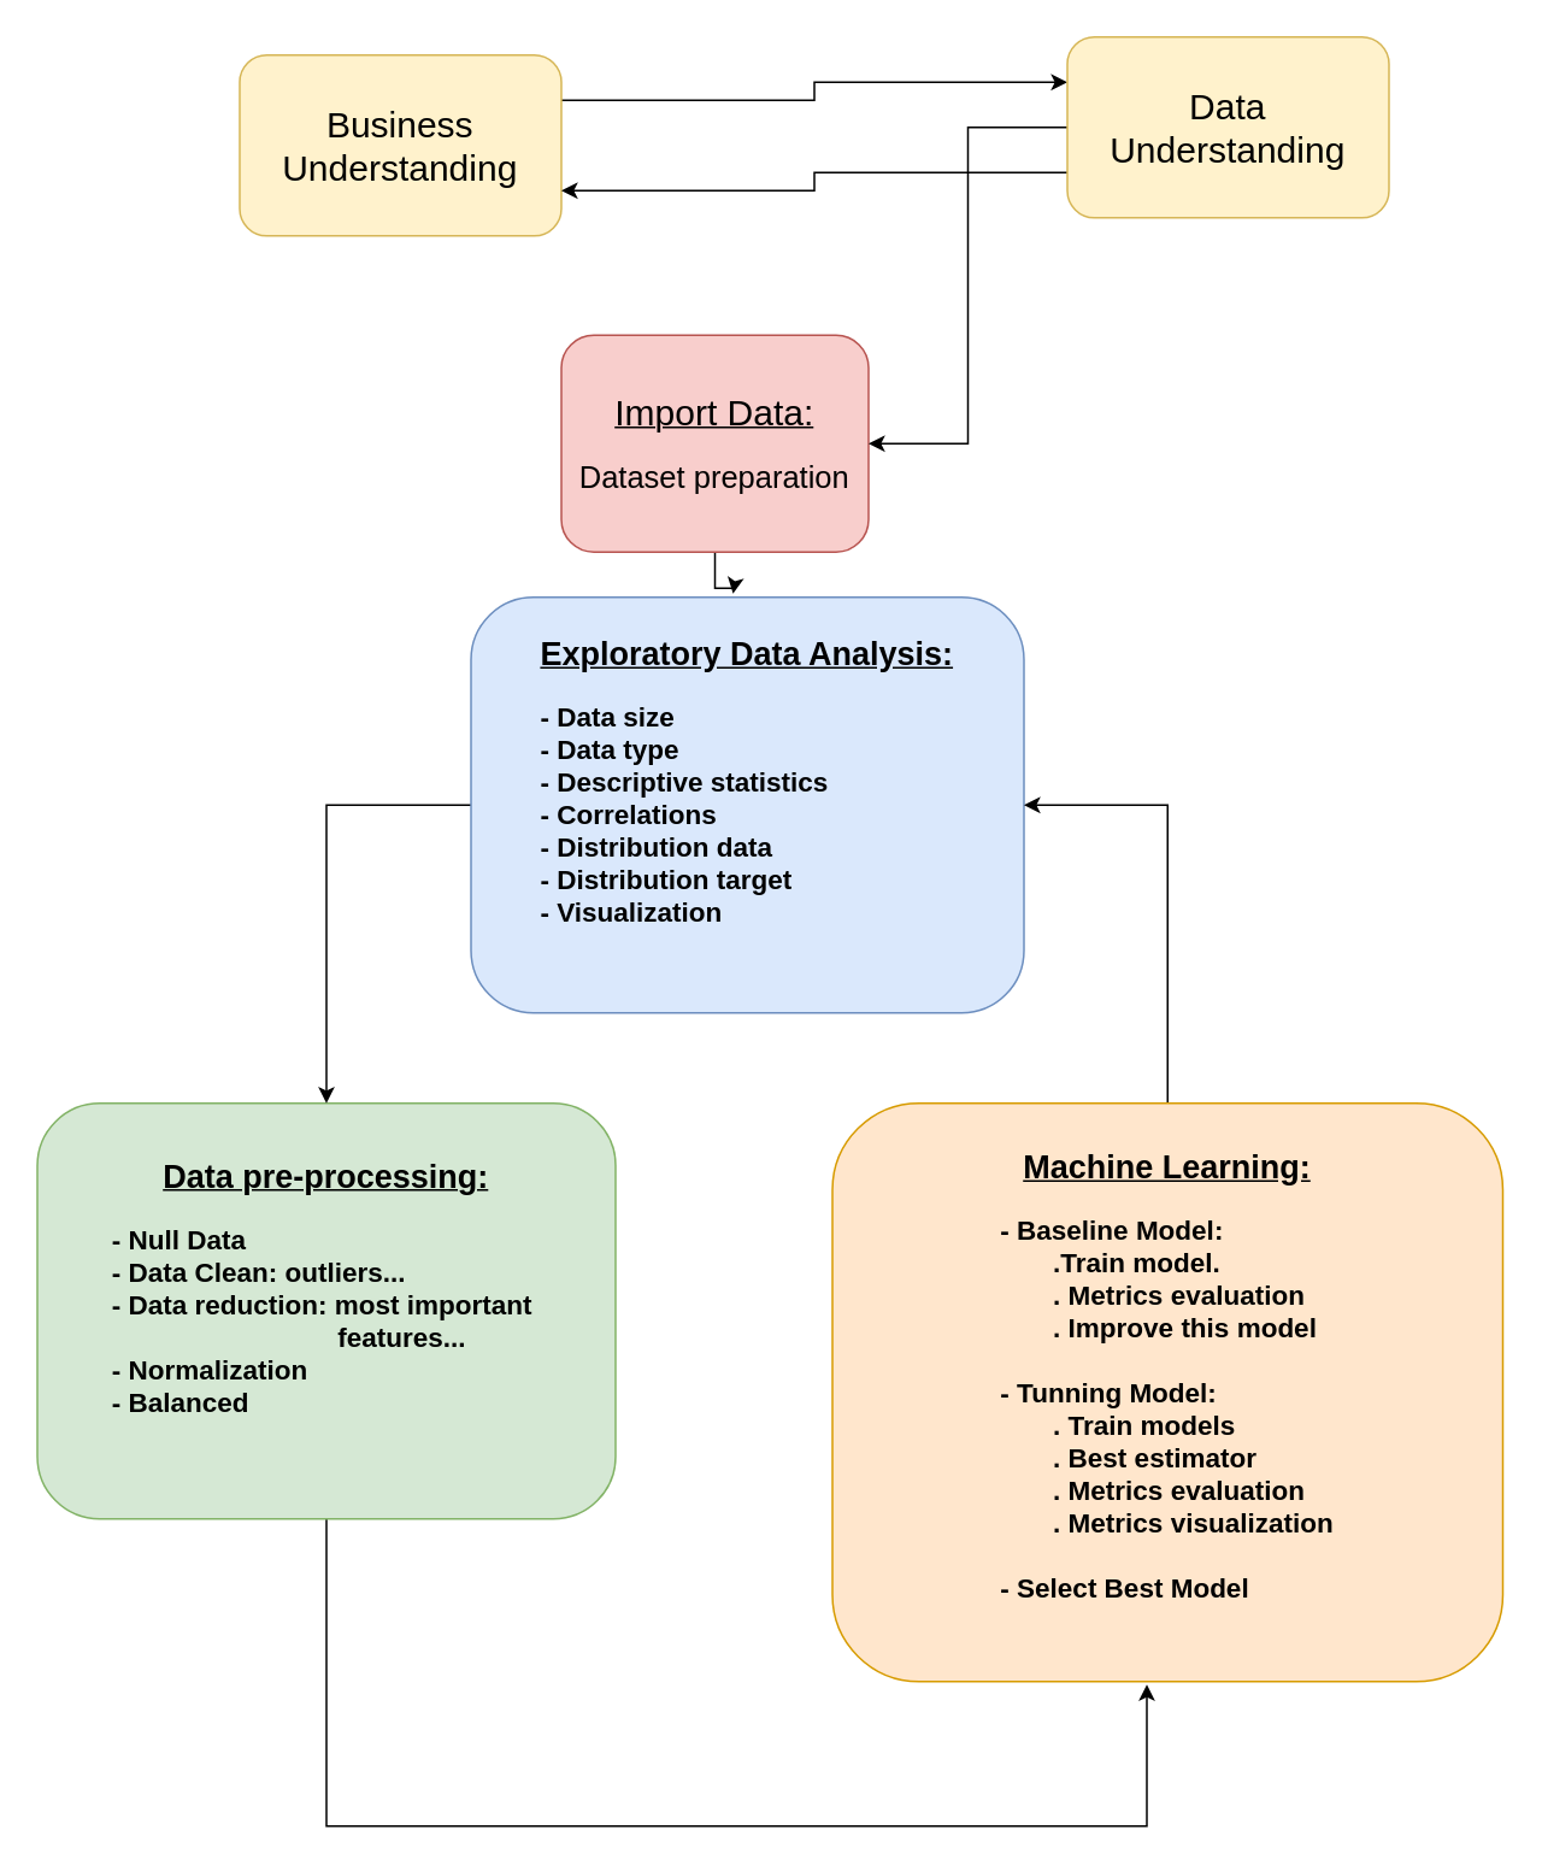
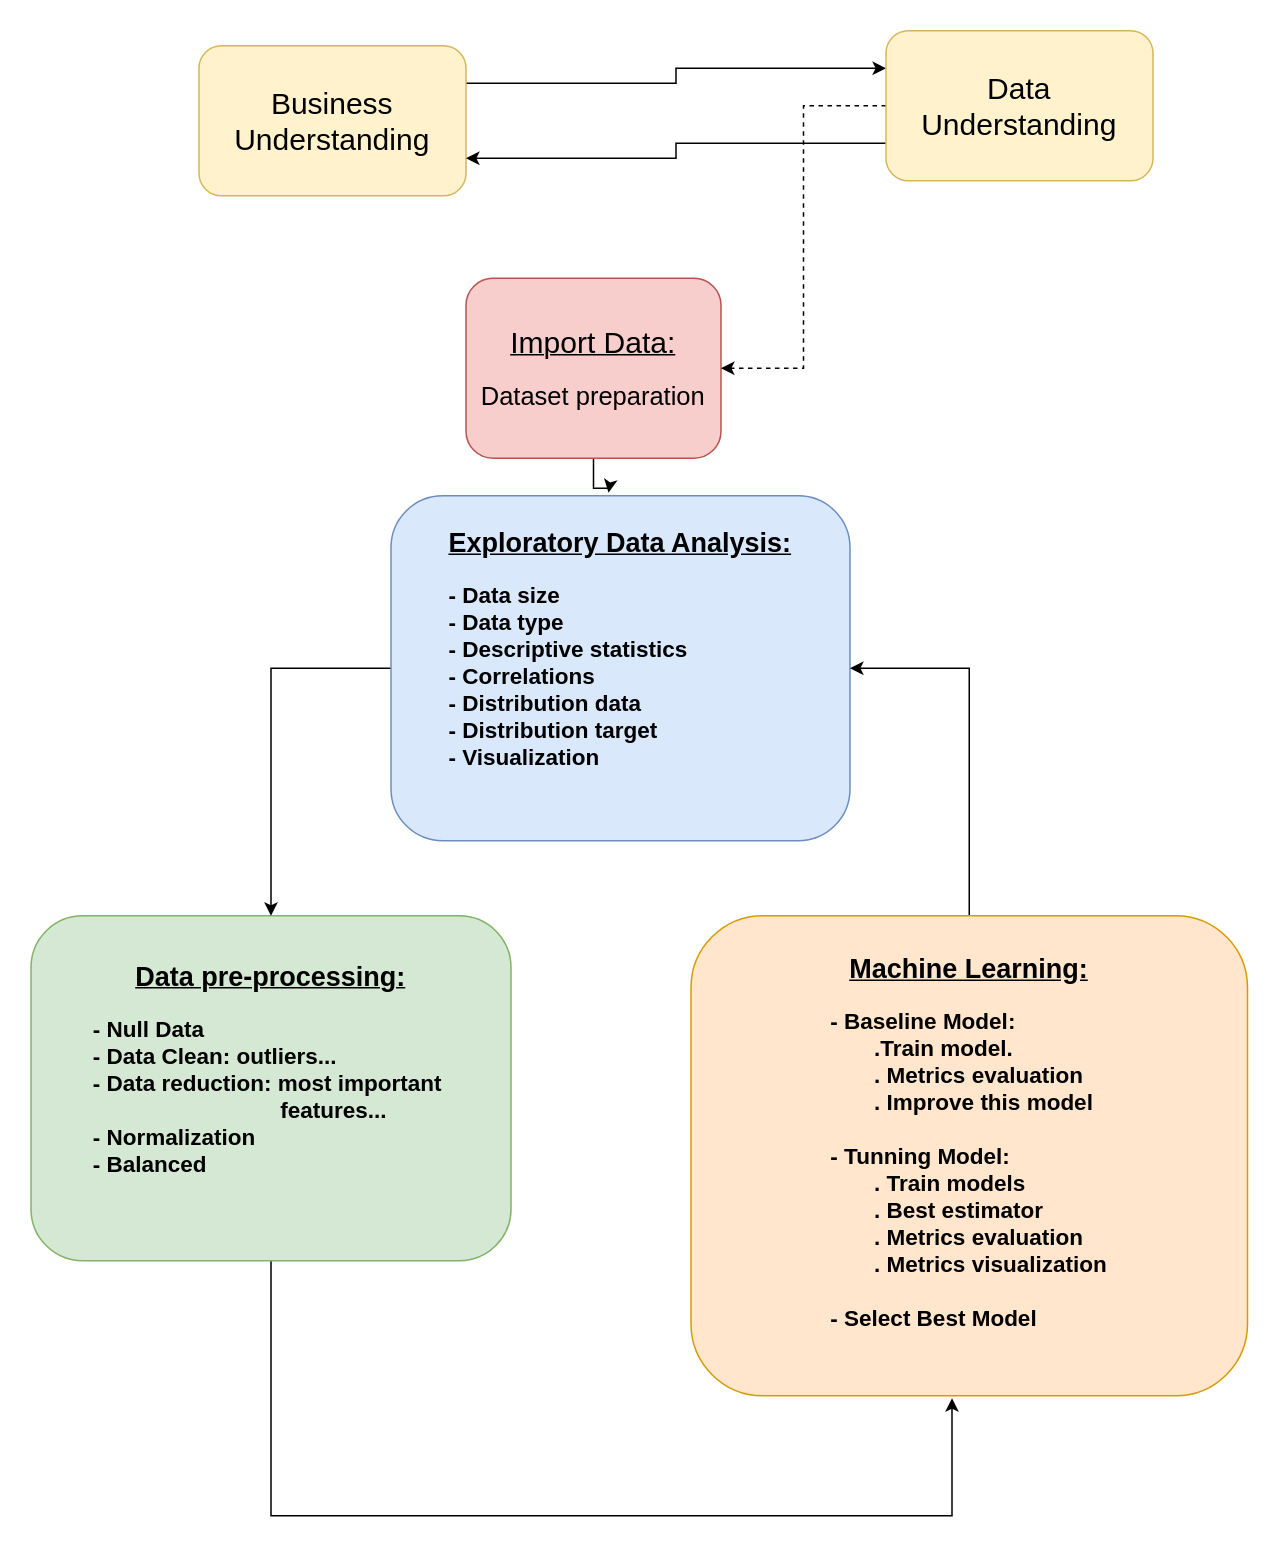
- <mxCell id="13" style="edgeStyle=orthogonalEdgeStyle;rounded=0;orthogonalLoop=1;jettySize=auto;html=1;entryX=1;entryY=0.5;entryDx=0;entryDy=0;" edge="1" parent="1" source="14" target="3"><mxGeometry relative="1" as="geometry" /></mxCell>
+ <mxCell id="13" style="edgeStyle=orthogonalEdgeStyle;rounded=0;orthogonalLoop=1;jettySize=auto;html=1;entryX=1;entryY=0.5;entryDx=0;entryDy=0;dashed=1;" edge="1" parent="1" source="14" target="3"><mxGeometry relative="1" as="geometry" /></mxCell>
